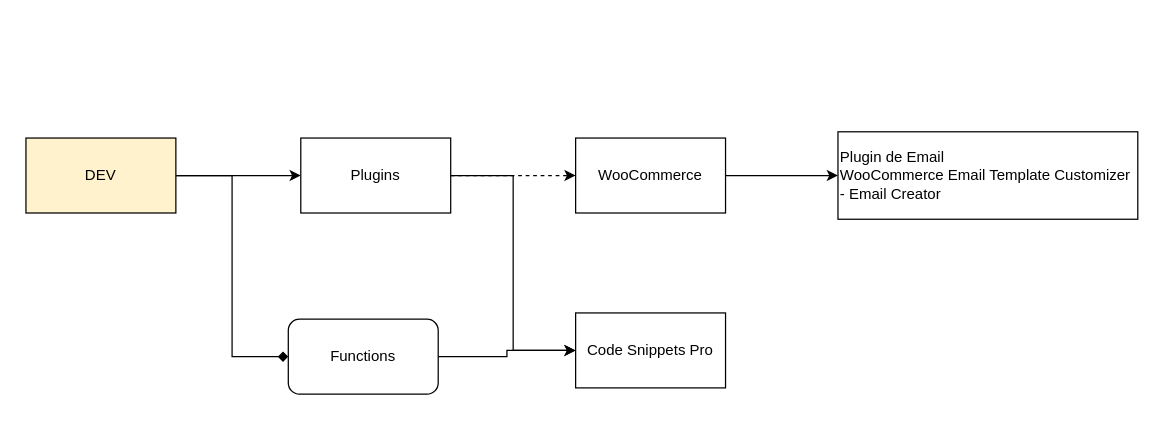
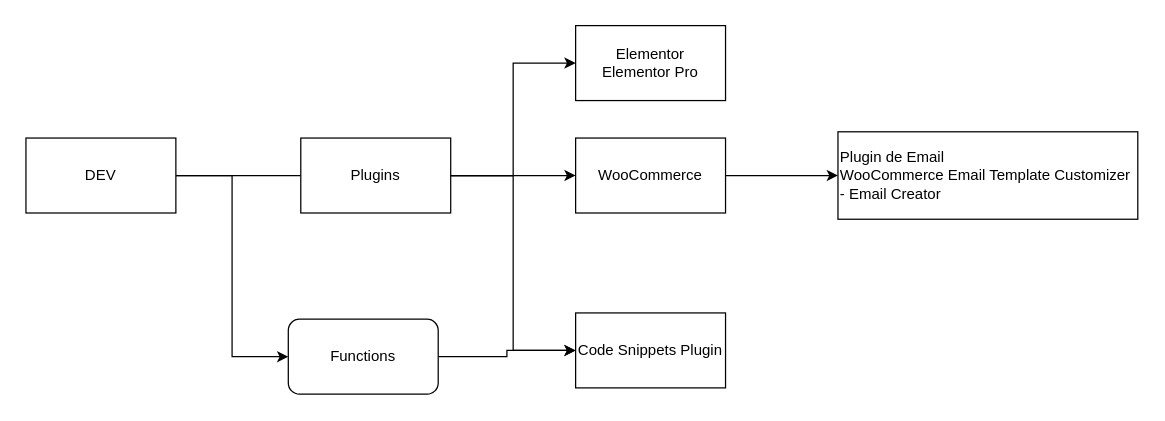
+ <mxCell id="10" value="Elementor&lt;br&gt;&lt;div style=&quot;&quot;&gt;&lt;span style=&quot;background-color: initial;&quot;&gt;Elementor Pro&lt;/span&gt;&lt;/div&gt;" style="rounded=0;whiteSpace=wrap;html=1;align=center;" parent="1" vertex="1"><mxGeometry x="460" y="20" width="120" height="60" as="geometry" /></mxCell>
+ <mxCell id="6" style="edgeStyle=orthogonalEdgeStyle;rounded=0;orthogonalLoop=1;jettySize=auto;html=1;entryX=0;entryY=0.5;entryDx=0;entryDy=0;" parent="1" source="8" target="10" edge="1"><mxGeometry relative="1" as="geometry" /></mxCell>
- <mxCell id="4" value="DEV" style="rounded=0;whiteSpace=wrap;html=1;fillColor=#fff2cc;" parent="1" vertex="1"><mxGeometry x="20" y="110" width="120" height="60" as="geometry" /></mxCell>
+ <mxCell id="4" value="DEV" style="rounded=0;whiteSpace=wrap;html=1;" parent="1" vertex="1"><mxGeometry x="20" y="110" width="120" height="60" as="geometry" /></mxCell>
- <mxCell id="2" style="edgeStyle=orthogonalEdgeStyle;rounded=0;orthogonalLoop=1;jettySize=auto;html=1;entryX=0;entryY=0.5;entryDx=0;entryDy=0;" parent="1" source="4" target="8" edge="1"><mxGeometry relative="1" as="geometry" /></mxCell>
+ <mxCell id="2" style="edgeStyle=orthogonalEdgeStyle;rounded=0;orthogonalLoop=1;jettySize=auto;html=1;entryX=0;entryY=0.5;entryDx=0;entryDy=0;endArrow=none;" parent="1" source="4" target="8" edge="1"><mxGeometry relative="1" as="geometry" /></mxCell>
- <mxCell id="12" value="" style="edgeStyle=orthogonalEdgeStyle;rounded=0;orthogonalLoop=1;jettySize=auto;html=1;exitX=1;exitY=0.5;exitDx=0;exitDy=0;entryX=0;entryY=0.5;entryDx=0;entryDy=0;dashed=1;" parent="1" source="8" target="13" edge="1"><mxGeometry relative="1" as="geometry"><mxPoint x="360" y="140" as="sourcePoint" /><mxPoint x="670" y="140" as="targetPoint" /></mxGeometry></mxCell>
+ <mxCell id="12" value="" style="edgeStyle=orthogonalEdgeStyle;rounded=0;orthogonalLoop=1;jettySize=auto;html=1;exitX=1;exitY=0.5;exitDx=0;exitDy=0;entryX=0;entryY=0.5;entryDx=0;entryDy=0;" parent="1" source="8" target="13" edge="1"><mxGeometry relative="1" as="geometry"><mxPoint x="360" y="140" as="sourcePoint" /><mxPoint x="670" y="140" as="targetPoint" /></mxGeometry></mxCell>
- <mxCell id="11" value="Code Snippets Pro" style="rounded=0;whiteSpace=wrap;html=1;" parent="1" vertex="1"><mxGeometry x="460" y="250" width="120" height="60" as="geometry" /></mxCell>
+ <mxCell id="11" value="Code Snippets Plugin" style="rounded=0;whiteSpace=wrap;html=1;" parent="1" vertex="1"><mxGeometry x="460" y="250" width="120" height="60" as="geometry" /></mxCell>
- <mxCell id="3" style="edgeStyle=orthogonalEdgeStyle;rounded=0;orthogonalLoop=1;jettySize=auto;html=1;exitX=1;exitY=0.5;exitDx=0;exitDy=0;entryX=0;entryY=0.5;entryDx=0;entryDy=0;endArrow=diamond;" parent="1" source="4" target="15" edge="1"><mxGeometry relative="1" as="geometry" /></mxCell>
+ <mxCell id="3" style="edgeStyle=orthogonalEdgeStyle;rounded=0;orthogonalLoop=1;jettySize=auto;html=1;exitX=1;exitY=0.5;exitDx=0;exitDy=0;entryX=0;entryY=0.5;entryDx=0;entryDy=0;" parent="1" source="4" target="15" edge="1"><mxGeometry relative="1" as="geometry" /></mxCell>
